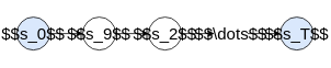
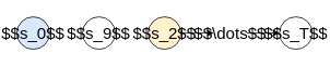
- <mxCell id="2" style="edgeStyle=orthogonalEdgeStyle;rounded=0;orthogonalLoop=1;jettySize=auto;html=1;fontSize=20;" edge="1" parent="1" source="3" target="5"><mxGeometry relative="1" as="geometry" /></mxCell>
- <mxCell id="4" style="edgeStyle=orthogonalEdgeStyle;rounded=0;orthogonalLoop=1;jettySize=auto;html=1;entryX=0;entryY=0.5;entryDx=0;entryDy=0;fontSize=20;" edge="1" parent="1" source="5" target="7"><mxGeometry relative="1" as="geometry" /></mxCell>
- <mxCell id="7" value="&lt;font style=&quot;font-size: 20px&quot;&gt;$$s_2$$&lt;/font&gt;" style="ellipse;whiteSpace=wrap;html=1;fontSize=20;" vertex="1" parent="1"><mxGeometry x="180" y="20" width="40" height="40" as="geometry" /></mxCell>
+ <mxCell id="7" value="&lt;font style=&quot;font-size: 20px&quot;&gt;$$s_2$$&lt;/font&gt;" style="ellipse;whiteSpace=wrap;html=1;fontSize=20;fillColor=#fff2cc;" vertex="1" parent="1"><mxGeometry x="180" y="20" width="40" height="40" as="geometry" /></mxCell>
- <mxCell id="8" value="&lt;font style=&quot;font-size: 20px&quot;&gt;$$s_T$$&lt;/font&gt;" style="ellipse;whiteSpace=wrap;html=1;fontSize=20;fillColor=#dae8fc;" vertex="1" parent="1"><mxGeometry x="340" y="20" width="40" height="40" as="geometry" /></mxCell>
+ <mxCell id="8" value="&lt;font style=&quot;font-size: 20px&quot;&gt;$$s_T$$&lt;/font&gt;" style="ellipse;whiteSpace=wrap;html=1;fontSize=20;" vertex="1" parent="1"><mxGeometry x="340" y="20" width="40" height="40" as="geometry" /></mxCell>
